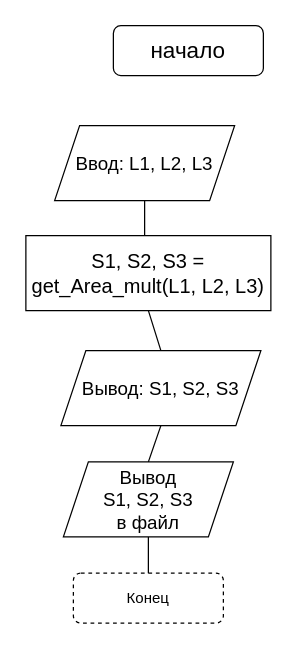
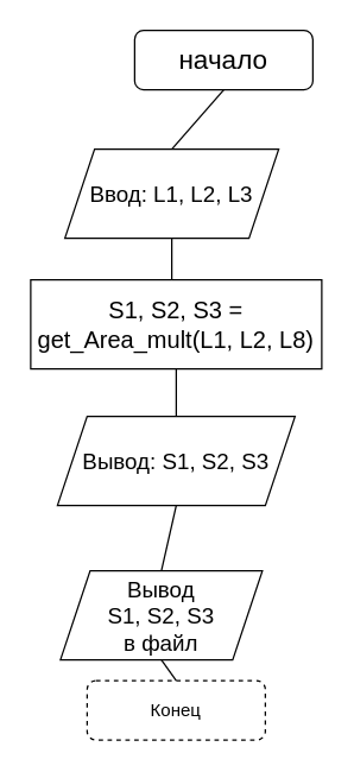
+ <mxCell id="4" value="" style="endArrow=none;html=1;rounded=0;exitX=0.5;exitY=1;exitDx=0;exitDy=0;entryX=0.5;entryY=0;entryDx=0;entryDy=0;" parent="1" source="2" target="5" edge="1"><mxGeometry width="50" height="50" relative="1" as="geometry"><mxPoint x="281" y="295" as="sourcePoint" /><mxPoint x="113" y="70" as="targetPoint" /></mxGeometry></mxCell>
- <mxCell id="7" value="S1, S2, S3 = get_Area_mult(L1, L2, L3)" style="rounded=0;whiteSpace=wrap;html=1;fontSize=16;" parent="1" vertex="1"><mxGeometry x="20" y="188" width="196" height="60" as="geometry" /></mxCell>
+ <mxCell id="7" value="S1, S2, S3 = get_Area_mult(L1, L2, L8)" style="rounded=0;whiteSpace=wrap;html=1;fontSize=16;" parent="1" vertex="1"><mxGeometry x="20" y="188" width="196" height="60" as="geometry" /></mxCell>
- <mxCell id="12" value="Вывод: S1, S2, S3" style="shape=parallelogram;perimeter=parallelogramPerimeter;whiteSpace=wrap;html=1;fixedSize=1;fontSize=15;" vertex="1" parent="1"><mxGeometry x="48" y="280" width="160" height="60" as="geometry" /></mxCell>
+ <mxCell id="12" value="Вывод: S1, S2, S3" style="shape=parallelogram;perimeter=parallelogramPerimeter;whiteSpace=wrap;html=1;fixedSize=1;fontSize=15;" vertex="1" parent="1"><mxGeometry x="38" y="280" width="160" height="60" as="geometry" /></mxCell>
- <mxCell id="9" value="Вывод&lt;br style=&quot;font-size: 15px;&quot;&gt;S1, S2, S3&lt;br style=&quot;font-size: 15px;&quot;&gt;в файл" style="shape=parallelogram;perimeter=parallelogramPerimeter;whiteSpace=wrap;html=1;fixedSize=1;fontSize=15;" parent="1" vertex="1"><mxGeometry x="50" y="369" width="136" height="60" as="geometry" /></mxCell>
+ <mxCell id="9" value="Вывод&lt;br style=&quot;font-size: 15px;&quot;&gt;S1, S2, S3&lt;br style=&quot;font-size: 15px;&quot;&gt;в файл" style="shape=parallelogram;perimeter=parallelogramPerimeter;whiteSpace=wrap;html=1;fixedSize=1;fontSize=15;" parent="1" vertex="1"><mxGeometry x="40" y="384" width="136" height="60" as="geometry" /></mxCell>
